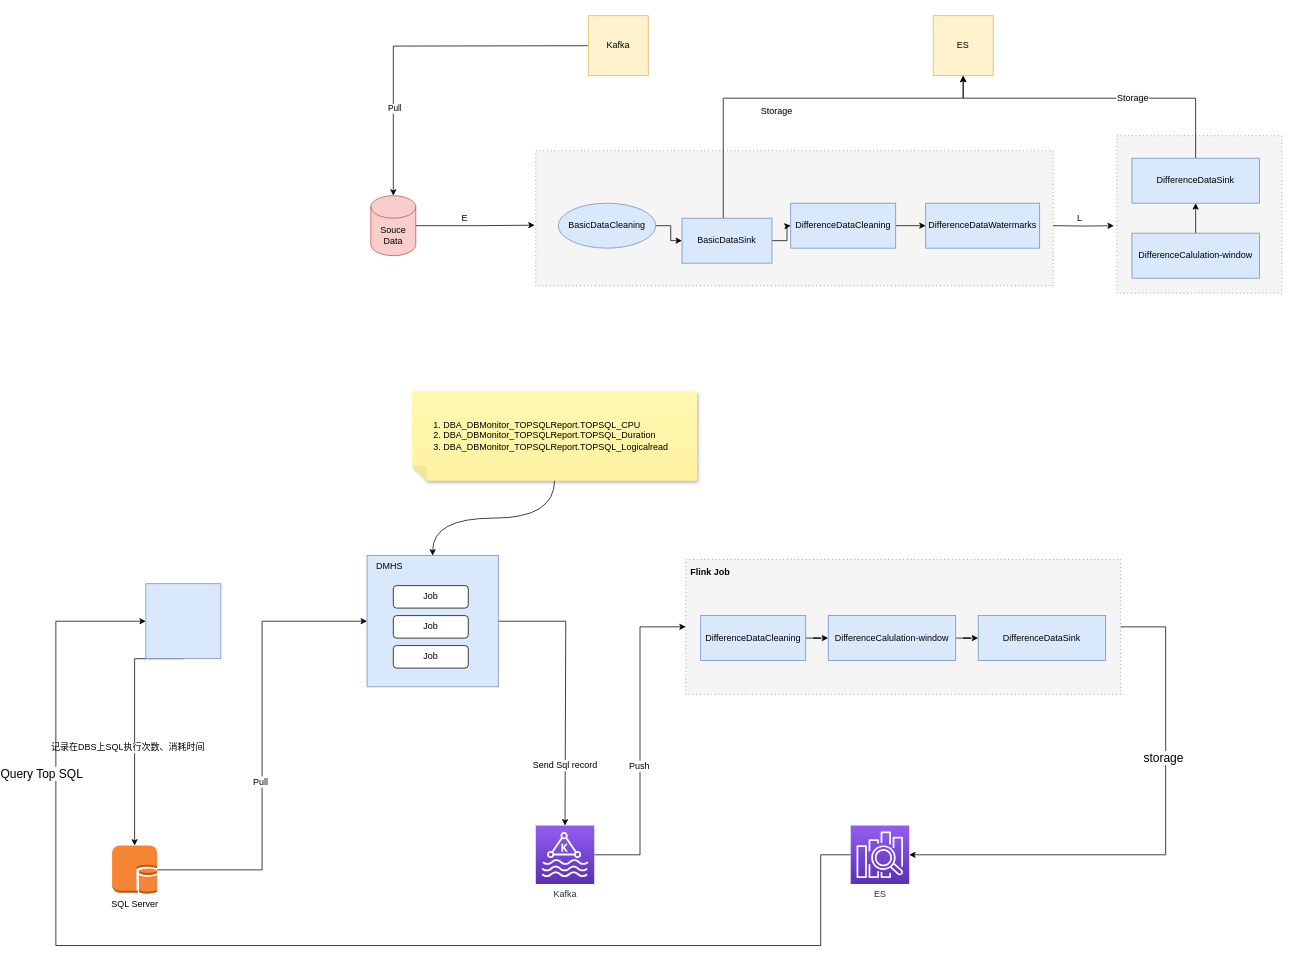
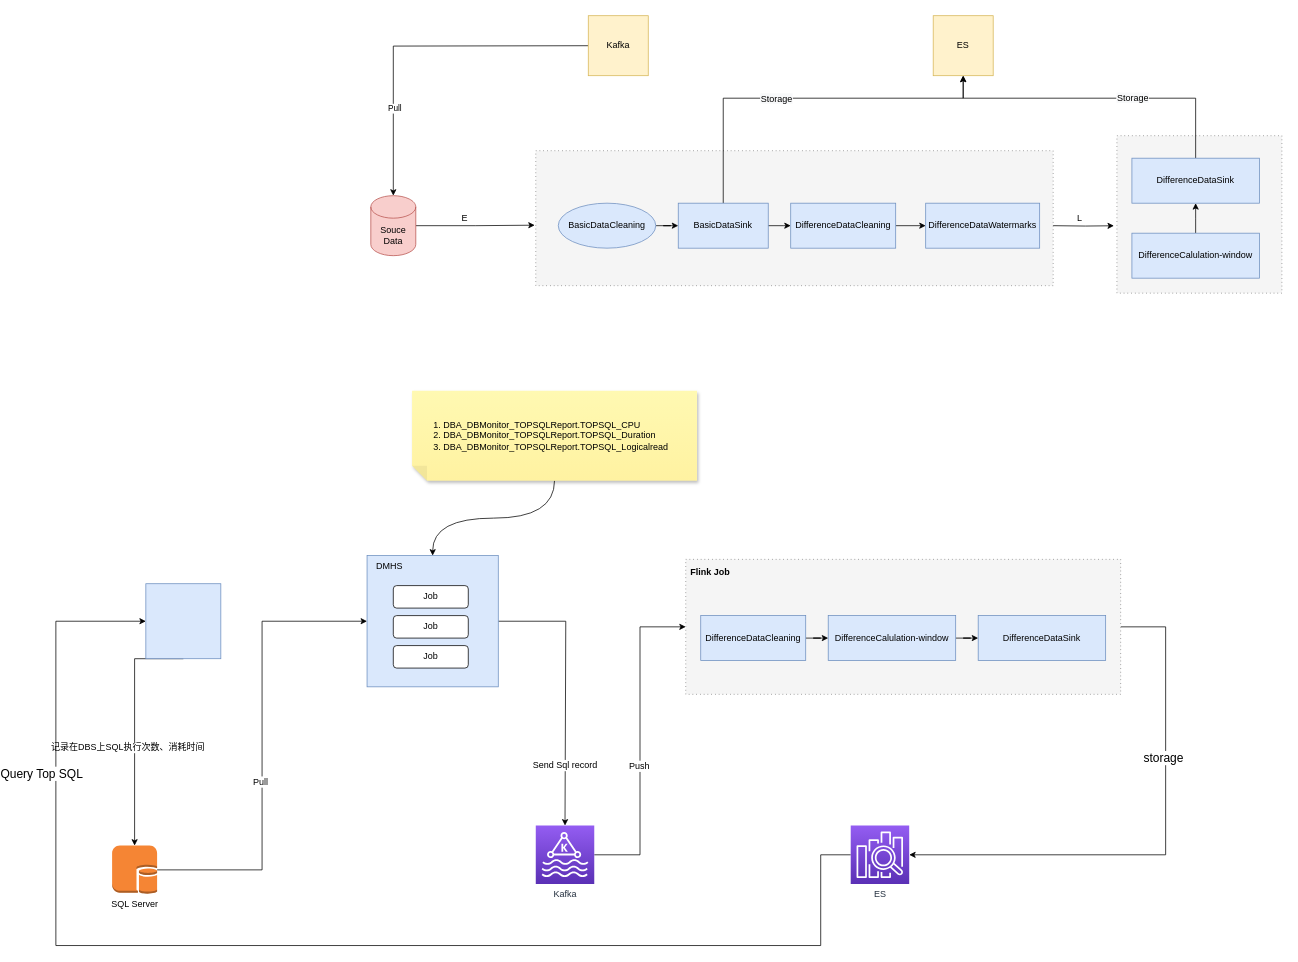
- <mxCell id="7" value="BasicDataSink" style="rounded=0;whiteSpace=wrap;html=1;fillColor=#dae8fc;strokeColor=#6c8ebf;" vertex="1" parent="1"><mxGeometry x="855" y="290" width="120" height="60" as="geometry" /></mxCell>
+ <mxCell id="7" value="BasicDataSink" style="rounded=0;whiteSpace=wrap;html=1;fillColor=#dae8fc;strokeColor=#6c8ebf;" vertex="1" parent="1"><mxGeometry x="850" y="270" width="120" height="60" as="geometry" /></mxCell>
